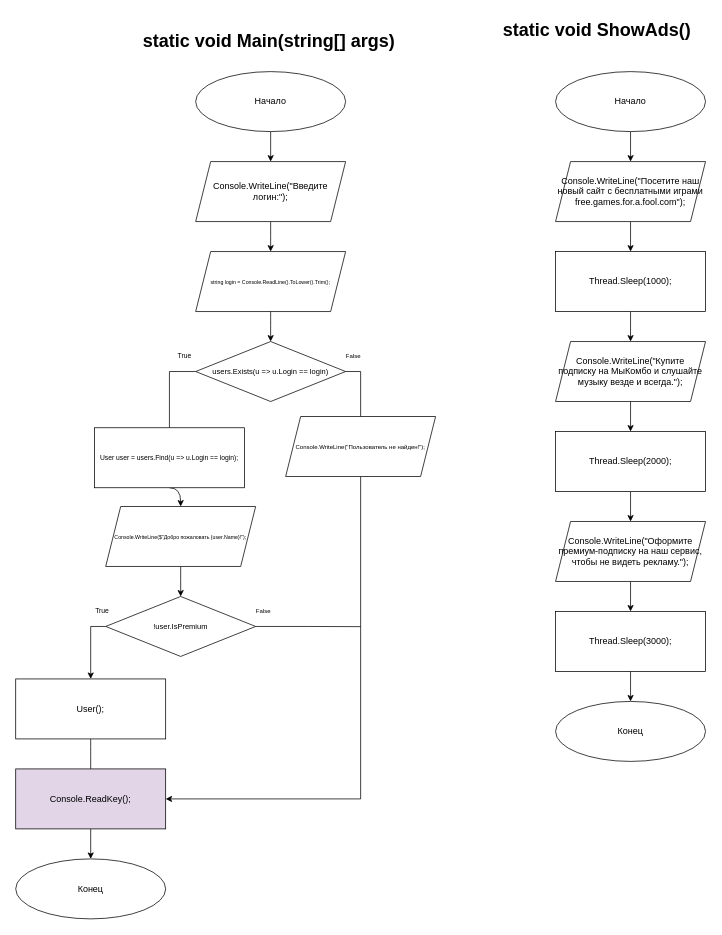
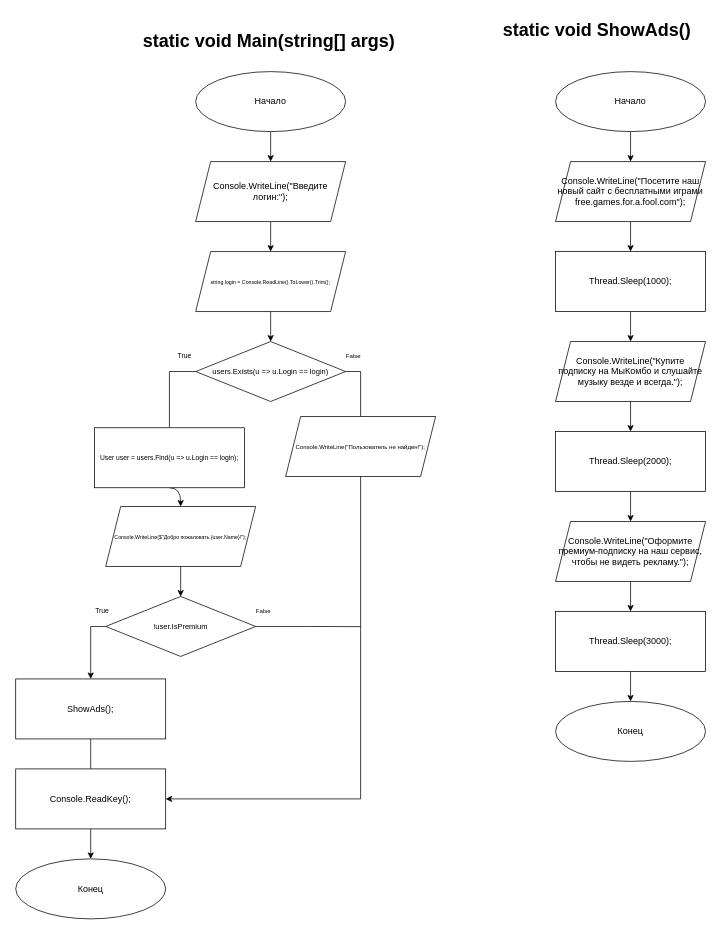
- <mxCell id="25" value="&lt;font style=&quot;font-size: 12px&quot;&gt;User();&lt;/font&gt;" style="rounded=0;whiteSpace=wrap;html=1;fontSize=8;" vertex="1" parent="1"><mxGeometry x="20" y="905" width="200" height="80" as="geometry" /></mxCell>
+ <mxCell id="25" value="&lt;font style=&quot;font-size: 12px&quot;&gt;ShowAds();&lt;/font&gt;" style="rounded=0;whiteSpace=wrap;html=1;fontSize=8;" vertex="1" parent="1"><mxGeometry x="20" y="905" width="200" height="80" as="geometry" /></mxCell>
- <mxCell id="27" value="&lt;font style=&quot;font-size: 12px&quot;&gt;Console.ReadKey();&lt;/font&gt;" style="rounded=0;whiteSpace=wrap;html=1;fontSize=8;fillColor=#e1d5e7;" vertex="1" parent="1"><mxGeometry x="20" y="1025" width="200" height="80" as="geometry" /></mxCell>
+ <mxCell id="27" value="&lt;font style=&quot;font-size: 12px&quot;&gt;Console.ReadKey();&lt;/font&gt;" style="rounded=0;whiteSpace=wrap;html=1;fontSize=8;" vertex="1" parent="1"><mxGeometry x="20" y="1025" width="200" height="80" as="geometry" /></mxCell>
